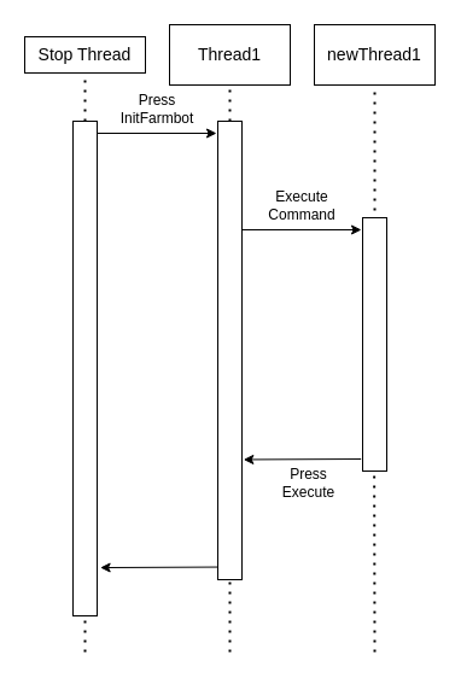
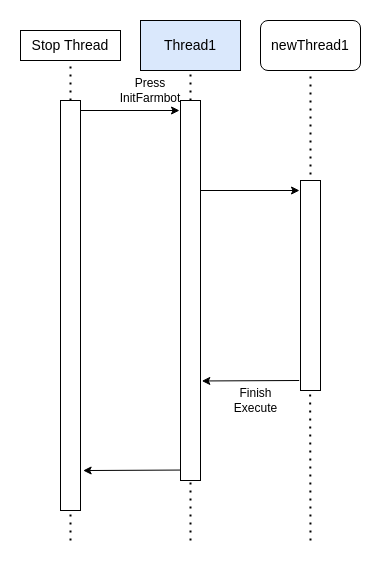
- <mxCell id="4" value="&lt;font style=&quot;font-size: 14px&quot;&gt;Thread1&lt;/font&gt;" style="rounded=0;whiteSpace=wrap;html=1;" vertex="1" parent="1"><mxGeometry x="140" y="20" width="100" height="50" as="geometry" /></mxCell>
+ <mxCell id="4" value="&lt;font style=&quot;font-size: 14px&quot;&gt;Thread1&lt;/font&gt;" style="rounded=0;whiteSpace=wrap;html=1;fillColor=#dae8fc;" vertex="1" parent="1"><mxGeometry x="140" y="20" width="100" height="50" as="geometry" /></mxCell>
- <mxCell id="11" value="&lt;span style=&quot;font-size: 14px&quot;&gt;newThread1&lt;br&gt;&lt;/span&gt;" style="rounded=0;whiteSpace=wrap;html=1;" vertex="1" parent="1"><mxGeometry x="260" y="20" width="100" height="50" as="geometry" /></mxCell>
+ <mxCell id="11" value="&lt;span style=&quot;font-size: 14px&quot;&gt;newThread1&lt;br&gt;&lt;/span&gt;" style="whiteSpace=wrap;html=1;rounded=1;" vertex="1" parent="1"><mxGeometry x="260" y="20" width="100" height="50" as="geometry" /></mxCell>
- <mxCell id="7" value="Press InitFarmbot" style="text;html=1;strokeColor=none;fillColor=none;align=center;verticalAlign=middle;whiteSpace=wrap;rounded=0;" vertex="1" parent="1"><mxGeometry x="110" y="80" width="40" height="20" as="geometry" /></mxCell>
+ <mxCell id="7" value="Press InitFarmbot" style="text;html=1;strokeColor=none;fillColor=none;align=center;verticalAlign=middle;whiteSpace=wrap;rounded=0;" vertex="1" parent="1"><mxGeometry x="130" y="80" width="40" height="20" as="geometry" /></mxCell>
- <mxCell id="14" value="Execute Command" style="text;html=1;strokeColor=none;fillColor=none;align=center;verticalAlign=middle;whiteSpace=wrap;rounded=0;" vertex="1" parent="1"><mxGeometry x="230" y="160" width="40" height="20" as="geometry" /></mxCell>
- <mxCell id="15" value="Press Execute" style="text;html=1;strokeColor=none;fillColor=none;align=center;verticalAlign=middle;whiteSpace=wrap;rounded=0;" vertex="1" parent="1"><mxGeometry x="218.69" y="390" width="72.8" height="20" as="geometry" /></mxCell>
+ <mxCell id="15" value="Finish Execute" style="text;html=1;strokeColor=none;fillColor=none;align=center;verticalAlign=middle;whiteSpace=wrap;rounded=0;" vertex="1" parent="1"><mxGeometry x="218.69" y="390" width="72.8" height="20" as="geometry" /></mxCell>
